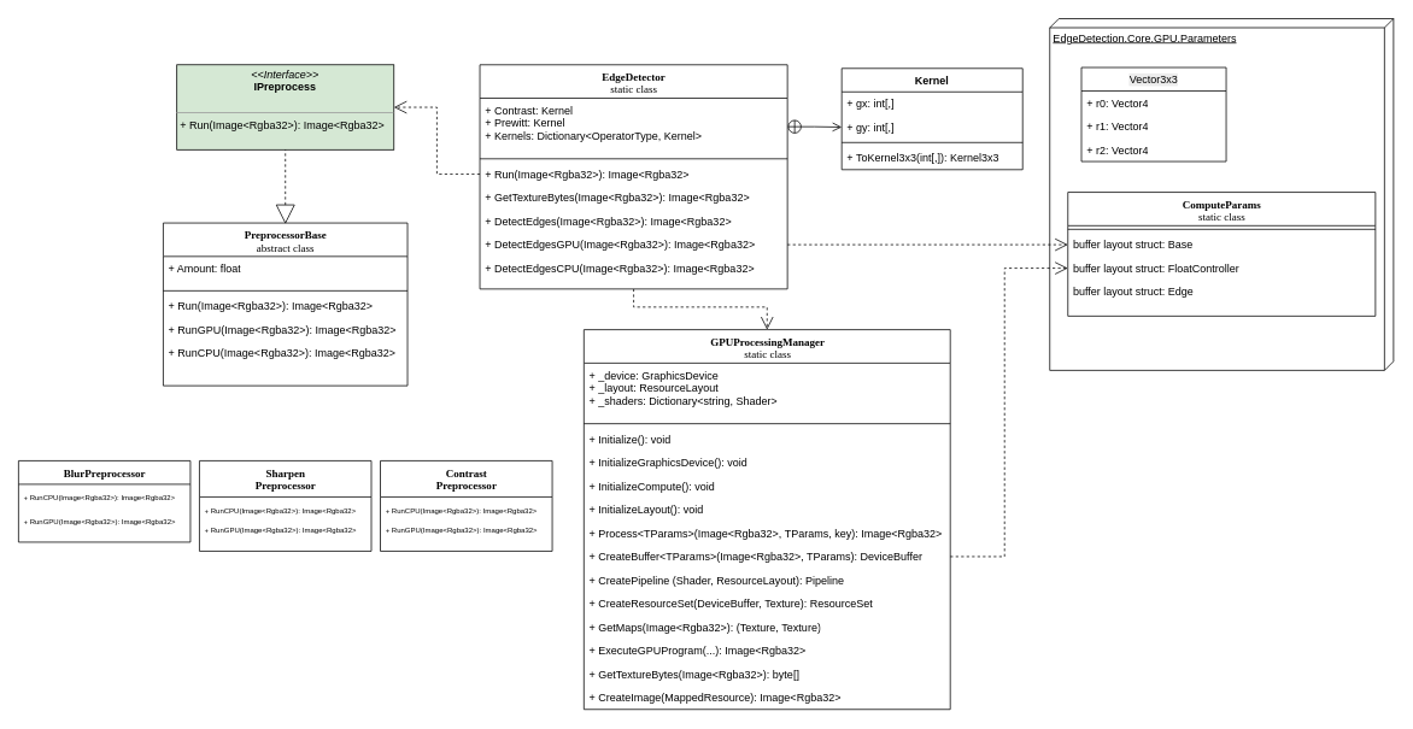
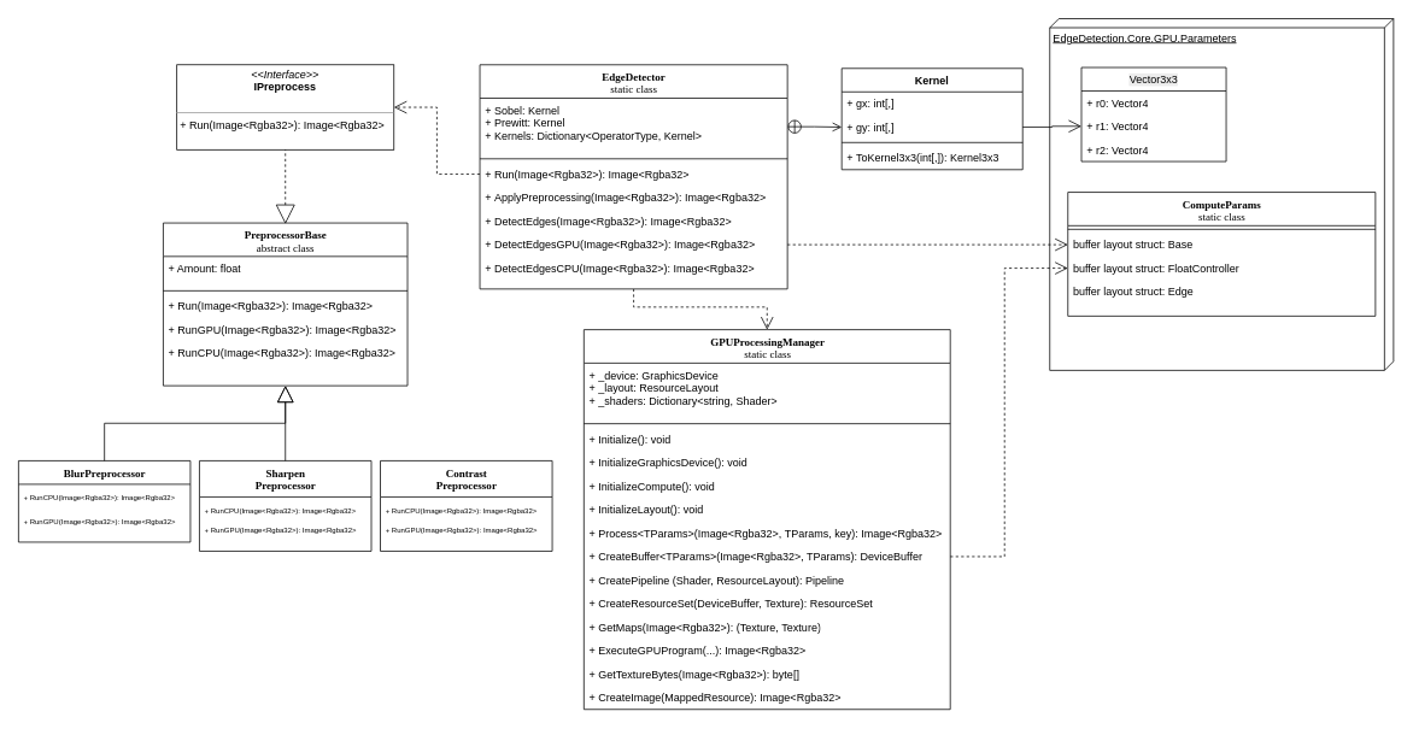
- <mxCell id="12" value="&lt;p style=&quot;margin:0px;margin-top:4px;text-align:center;&quot;&gt;&lt;i&gt;&amp;lt;&amp;lt;Interface&amp;gt;&amp;gt;&lt;/i&gt;&lt;br&gt;&lt;b&gt;IPreprocess&lt;/b&gt;&lt;/p&gt;&lt;p style=&quot;margin:0px;margin-left:4px;&quot;&gt;&lt;br&gt;&lt;/p&gt;&lt;hr size=&quot;1&quot;&gt;&lt;p style=&quot;margin:0px;margin-left:4px;&quot;&gt;+ Run(Image&amp;lt;Rgba32&amp;gt;): Image&amp;lt;Rgba32&amp;gt;&lt;br&gt;&lt;/p&gt;" style="verticalAlign=top;align=left;overflow=fill;fontSize=12;fontFamily=Helvetica;html=1;rounded=0;shadow=0;comic=0;labelBackgroundColor=none;strokeWidth=1;fillColor=#d5e8d4;" vertex="1" parent="1"><mxGeometry x="195" y="71" width="240" height="94" as="geometry" /></mxCell>
+ <mxCell id="12" value="&lt;p style=&quot;margin:0px;margin-top:4px;text-align:center;&quot;&gt;&lt;i&gt;&amp;lt;&amp;lt;Interface&amp;gt;&amp;gt;&lt;/i&gt;&lt;br&gt;&lt;b&gt;IPreprocess&lt;/b&gt;&lt;/p&gt;&lt;p style=&quot;margin:0px;margin-left:4px;&quot;&gt;&lt;br&gt;&lt;/p&gt;&lt;hr size=&quot;1&quot;&gt;&lt;p style=&quot;margin:0px;margin-left:4px;&quot;&gt;+ Run(Image&amp;lt;Rgba32&amp;gt;): Image&amp;lt;Rgba32&amp;gt;&lt;br&gt;&lt;/p&gt;" style="verticalAlign=top;align=left;overflow=fill;fontSize=12;fontFamily=Helvetica;html=1;rounded=0;shadow=0;comic=0;labelBackgroundColor=none;strokeWidth=1" vertex="1" parent="1"><mxGeometry x="195" y="71" width="240" height="94" as="geometry" /></mxCell>
- <mxCell id="22" value="+ Contrast: Kernel&lt;div&gt;+ Prewitt: Kernel&lt;/div&gt;&lt;div&gt;+ Kernels: Dictionary&amp;lt;OperatorType, Kernel&amp;gt;&lt;/div&gt;" style="text;html=1;strokeColor=none;fillColor=none;align=left;verticalAlign=top;spacingLeft=4;spacingRight=4;whiteSpace=wrap;overflow=hidden;rotatable=0;points=[[0,0.5],[1,0.5]];portConstraint=eastwest;" vertex="1" parent="21"><mxGeometry y="37" width="340" height="63" as="geometry" /></mxCell>
+ <mxCell id="22" value="+ Sobel: Kernel&lt;div&gt;+ Prewitt: Kernel&lt;/div&gt;&lt;div&gt;+ Kernels: Dictionary&amp;lt;OperatorType, Kernel&amp;gt;&lt;/div&gt;" style="text;html=1;strokeColor=none;fillColor=none;align=left;verticalAlign=top;spacingLeft=4;spacingRight=4;whiteSpace=wrap;overflow=hidden;rotatable=0;points=[[0,0.5],[1,0.5]];portConstraint=eastwest;" vertex="1" parent="21"><mxGeometry y="37" width="340" height="63" as="geometry" /></mxCell>
+ <mxCell id="42" style="endArrow=open;endFill=1;endSize=12;html=1;rounded=0;strokeColor=default;align=center;verticalAlign=middle;fontFamily=Helvetica;fontSize=12;fontColor=default;labelBackgroundColor=default;edgeStyle=orthogonalEdgeStyle;" edge="1" parent="1" source="34" target="40"><mxGeometry relative="1" as="geometry" /></mxCell>
- <mxCell id="25" value="+&amp;nbsp;&lt;span style=&quot;text-wrap-mode: nowrap;&quot;&gt;GetTextureBytes(Image&amp;lt;Rgba32&amp;gt;): Image&amp;lt;Rgba32&amp;gt;&lt;/span&gt;" style="text;html=1;strokeColor=none;fillColor=none;align=left;verticalAlign=top;spacingLeft=4;spacingRight=4;whiteSpace=wrap;overflow=hidden;rotatable=0;points=[[0,0.5],[1,0.5]];portConstraint=eastwest;" vertex="1" parent="21"><mxGeometry y="134" width="340" height="26" as="geometry" /></mxCell>
+ <mxCell id="25" value="+&amp;nbsp;&lt;span style=&quot;text-wrap-mode: nowrap;&quot;&gt;ApplyPreprocessing(Image&amp;lt;Rgba32&amp;gt;): Image&amp;lt;Rgba32&amp;gt;&lt;/span&gt;" style="text;html=1;strokeColor=none;fillColor=none;align=left;verticalAlign=top;spacingLeft=4;spacingRight=4;whiteSpace=wrap;overflow=hidden;rotatable=0;points=[[0,0.5],[1,0.5]];portConstraint=eastwest;" vertex="1" parent="21"><mxGeometry y="134" width="340" height="26" as="geometry" /></mxCell>
+ <mxCell id="2" style="endArrow=block;endSize=16;endFill=0;html=1;rounded=0;strokeColor=default;align=center;verticalAlign=middle;fontFamily=Helvetica;fontSize=12;fontColor=default;labelBackgroundColor=default;edgeStyle=orthogonalEdgeStyle;" edge="1" parent="1" source="9" target="3"><mxGeometry relative="1" as="geometry" /></mxCell>
+ <mxCell id="13" style="endArrow=block;endSize=16;endFill=0;html=1;rounded=0;strokeColor=default;align=center;verticalAlign=middle;fontFamily=Helvetica;fontSize=12;fontColor=default;labelBackgroundColor=default;edgeStyle=orthogonalEdgeStyle;" edge="1" parent="1" source="14" target="3"><mxGeometry relative="1" as="geometry"><mxPoint x="320.333" y="439" as="targetPoint" /></mxGeometry></mxCell>
